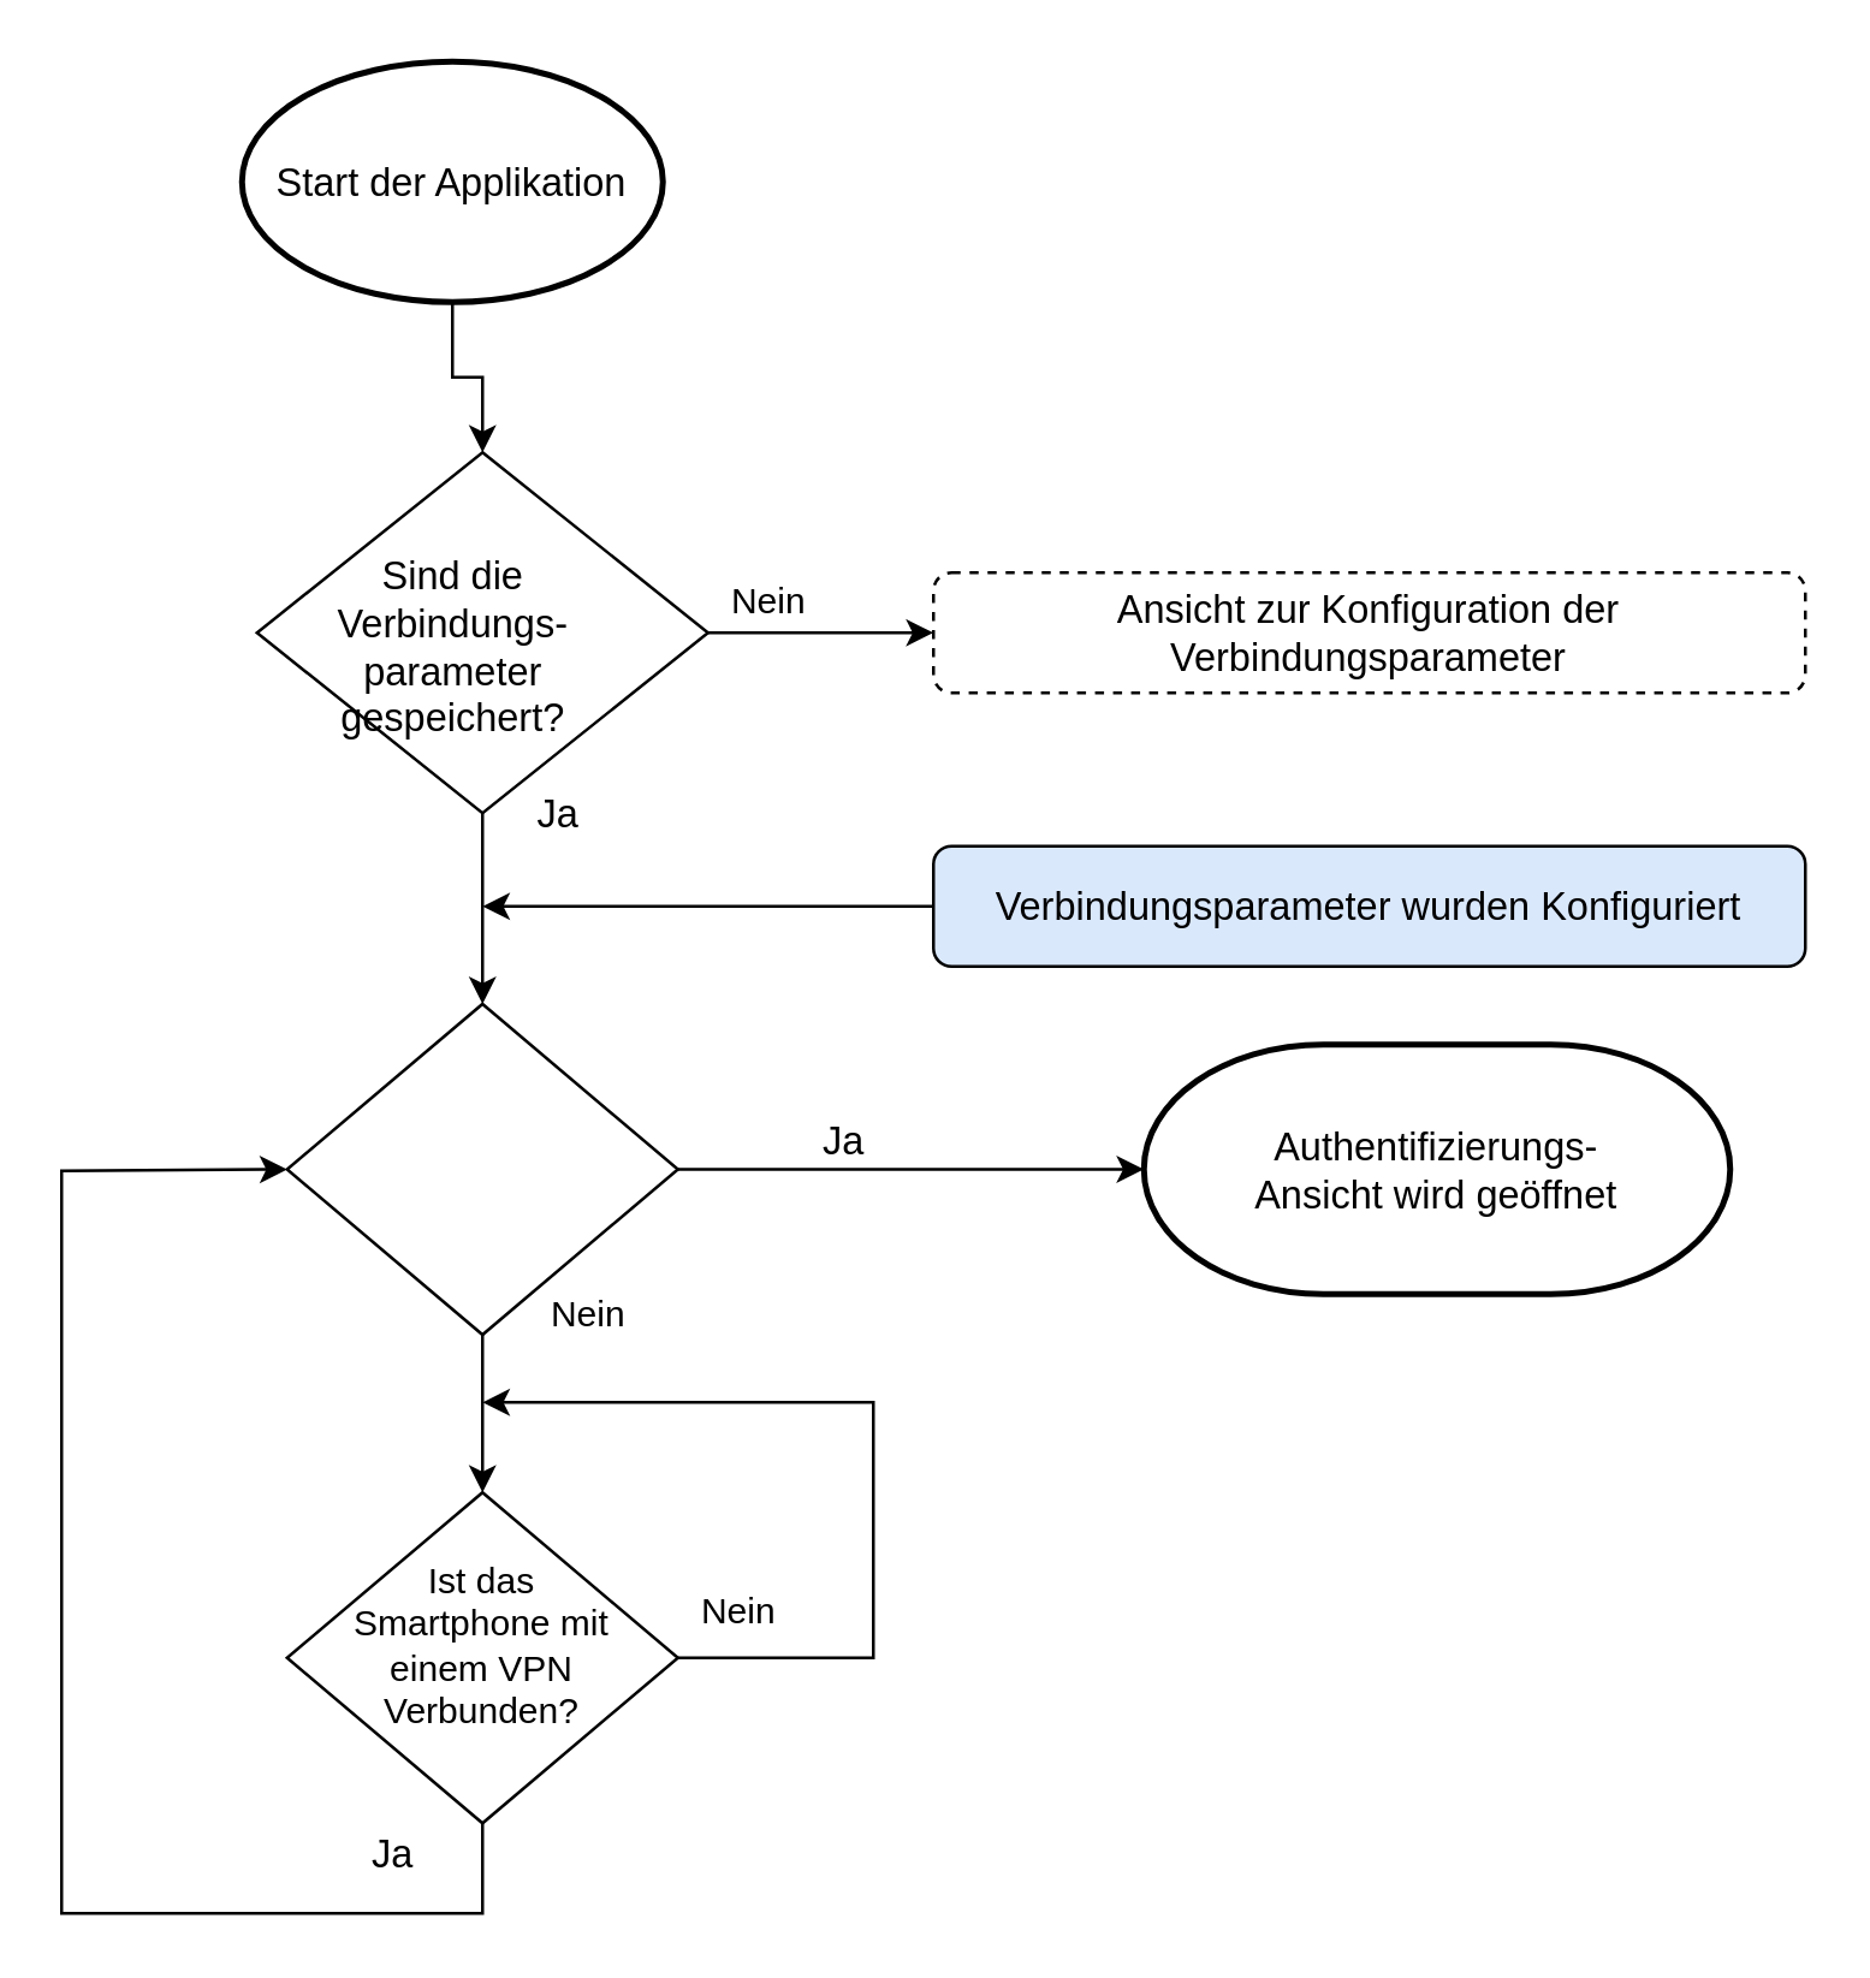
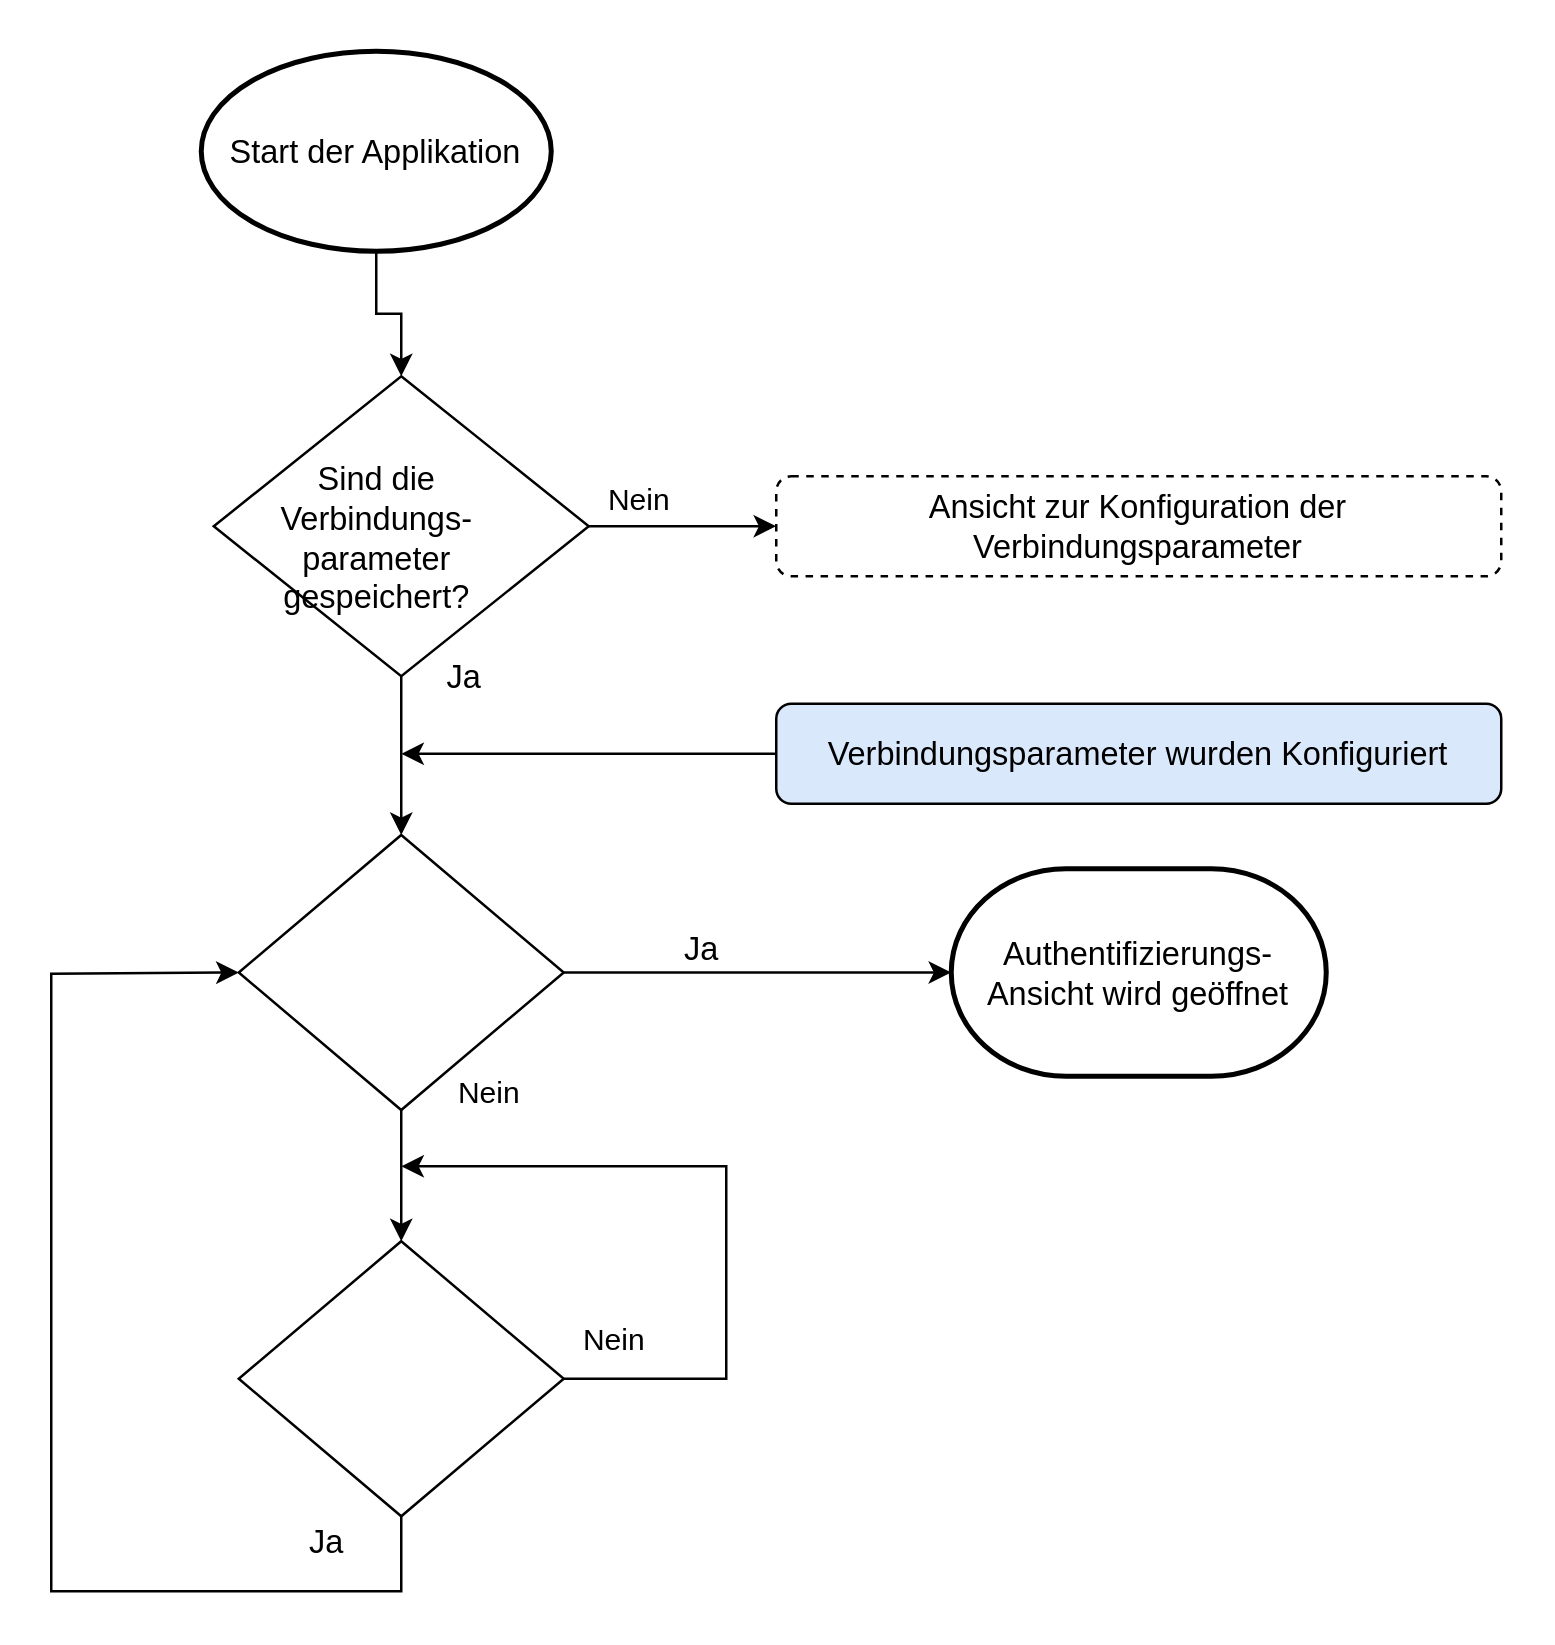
- <mxCell id="23" value="&lt;div&gt;Authentifizierungs-&lt;/div&gt;&lt;div&gt;Ansicht wird geöffnet&lt;br&gt;&lt;/div&gt;" style="strokeWidth=2;html=1;shape=mxgraph.flowchart.terminator;whiteSpace=wrap;fontSize=13;" vertex="1" parent="1"><mxGeometry x="380" y="347" width="195" height="83" as="geometry" /></mxCell>
+ <mxCell id="23" value="&lt;div&gt;Authentifizierungs-&lt;/div&gt;&lt;div&gt;Ansicht wird geöffnet&lt;br&gt;&lt;/div&gt;" style="strokeWidth=2;html=1;shape=mxgraph.flowchart.terminator;whiteSpace=wrap;fontSize=13;" vertex="1" parent="1"><mxGeometry x="380" y="347" width="150" height="83" as="geometry" /></mxCell>
- <mxCell id="11" value="&lt;font style=&quot;font-size: 12px&quot;&gt;Ist das Smartphone mit einem VPN Verbunden?&lt;/font&gt;" style="text;html=1;strokeColor=none;fillColor=none;align=center;verticalAlign=middle;whiteSpace=wrap;rounded=0;fontSize=11;" vertex="1" parent="1"><mxGeometry x="115" y="522" width="90" height="50" as="geometry" /></mxCell>
